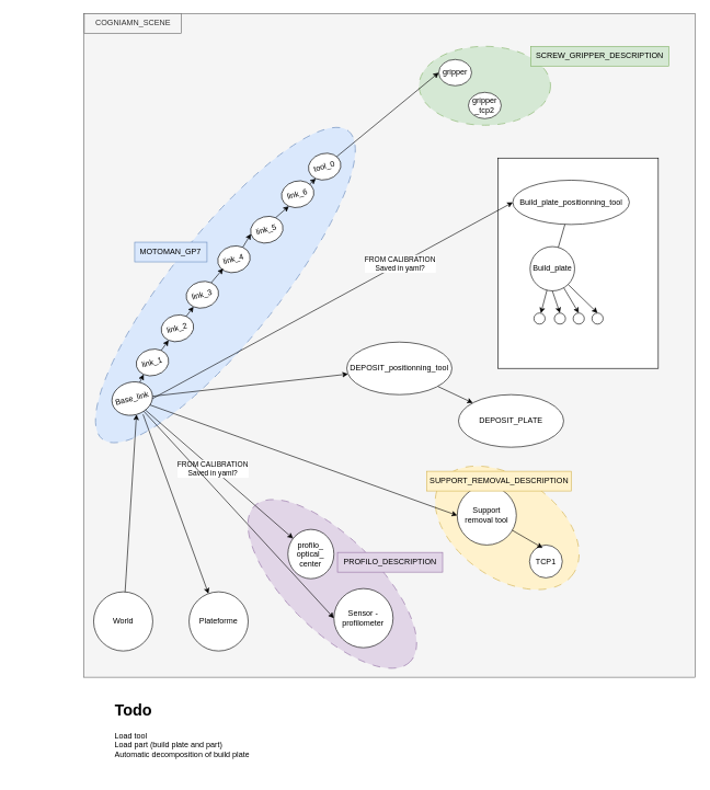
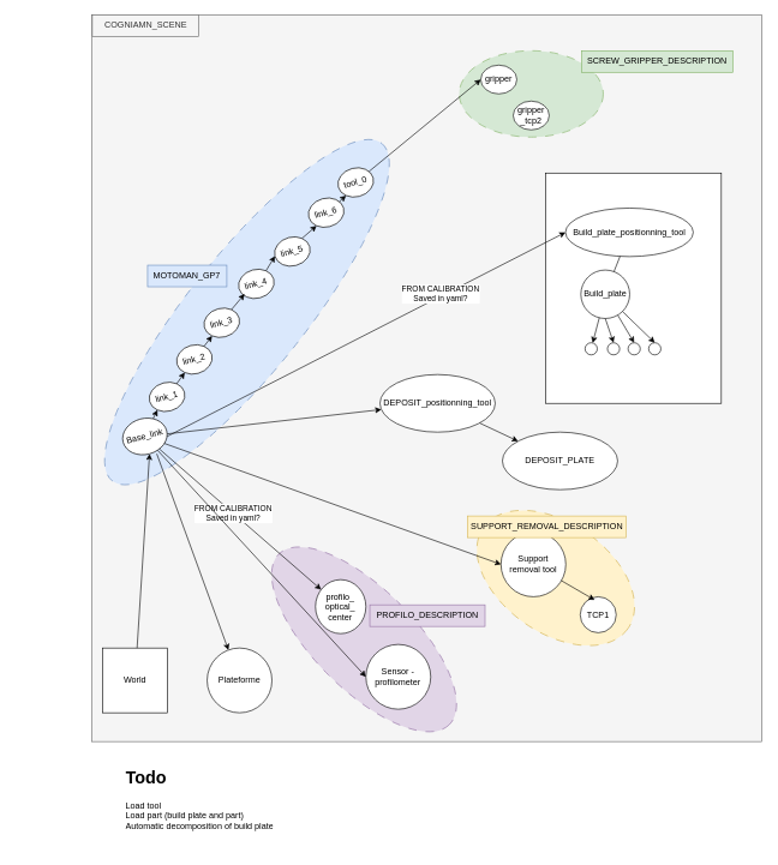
- <mxCell id="23" value="Build_plate_positionning_tool" style="ellipse;whiteSpace=wrap;html=1;" parent="21" vertex="1"><mxGeometry x="22.59" y="33.68" width="177.41" height="67.37" as="geometry" /></mxCell>
+ <mxCell id="23" value="Build_plate_positionning_tool" style="ellipse;whiteSpace=wrap;html=1;" parent="21" vertex="1"><mxGeometry x="27.59" y="48.68" width="177.41" height="67.37" as="geometry" /></mxCell>
- <mxCell id="8" value="World" style="ellipse;whiteSpace=wrap;html=1;" parent="1" vertex="1"><mxGeometry x="119.82" y="900" width="90" height="90" as="geometry" /></mxCell>
+ <mxCell id="8" value="World" style="whiteSpace=wrap;html=1;rounded=0;" parent="1" vertex="1"><mxGeometry x="119.82" y="900" width="90" height="90" as="geometry" /></mxCell>
